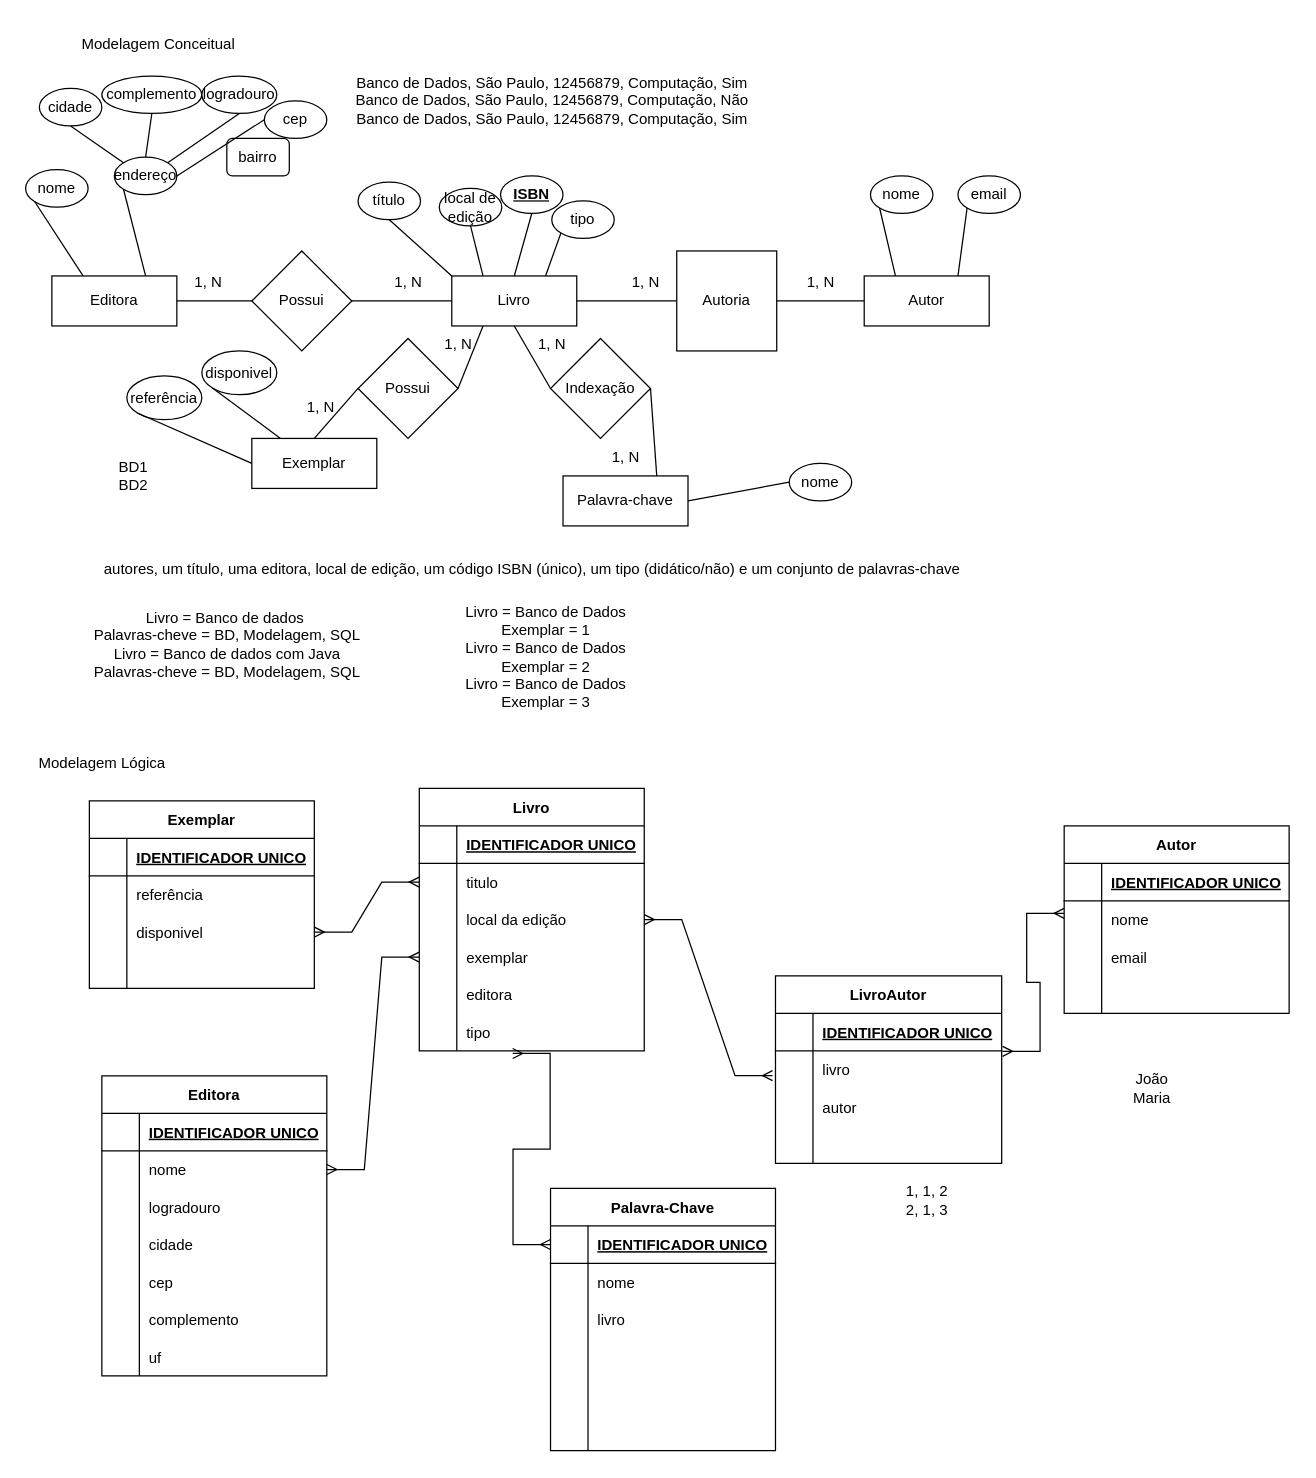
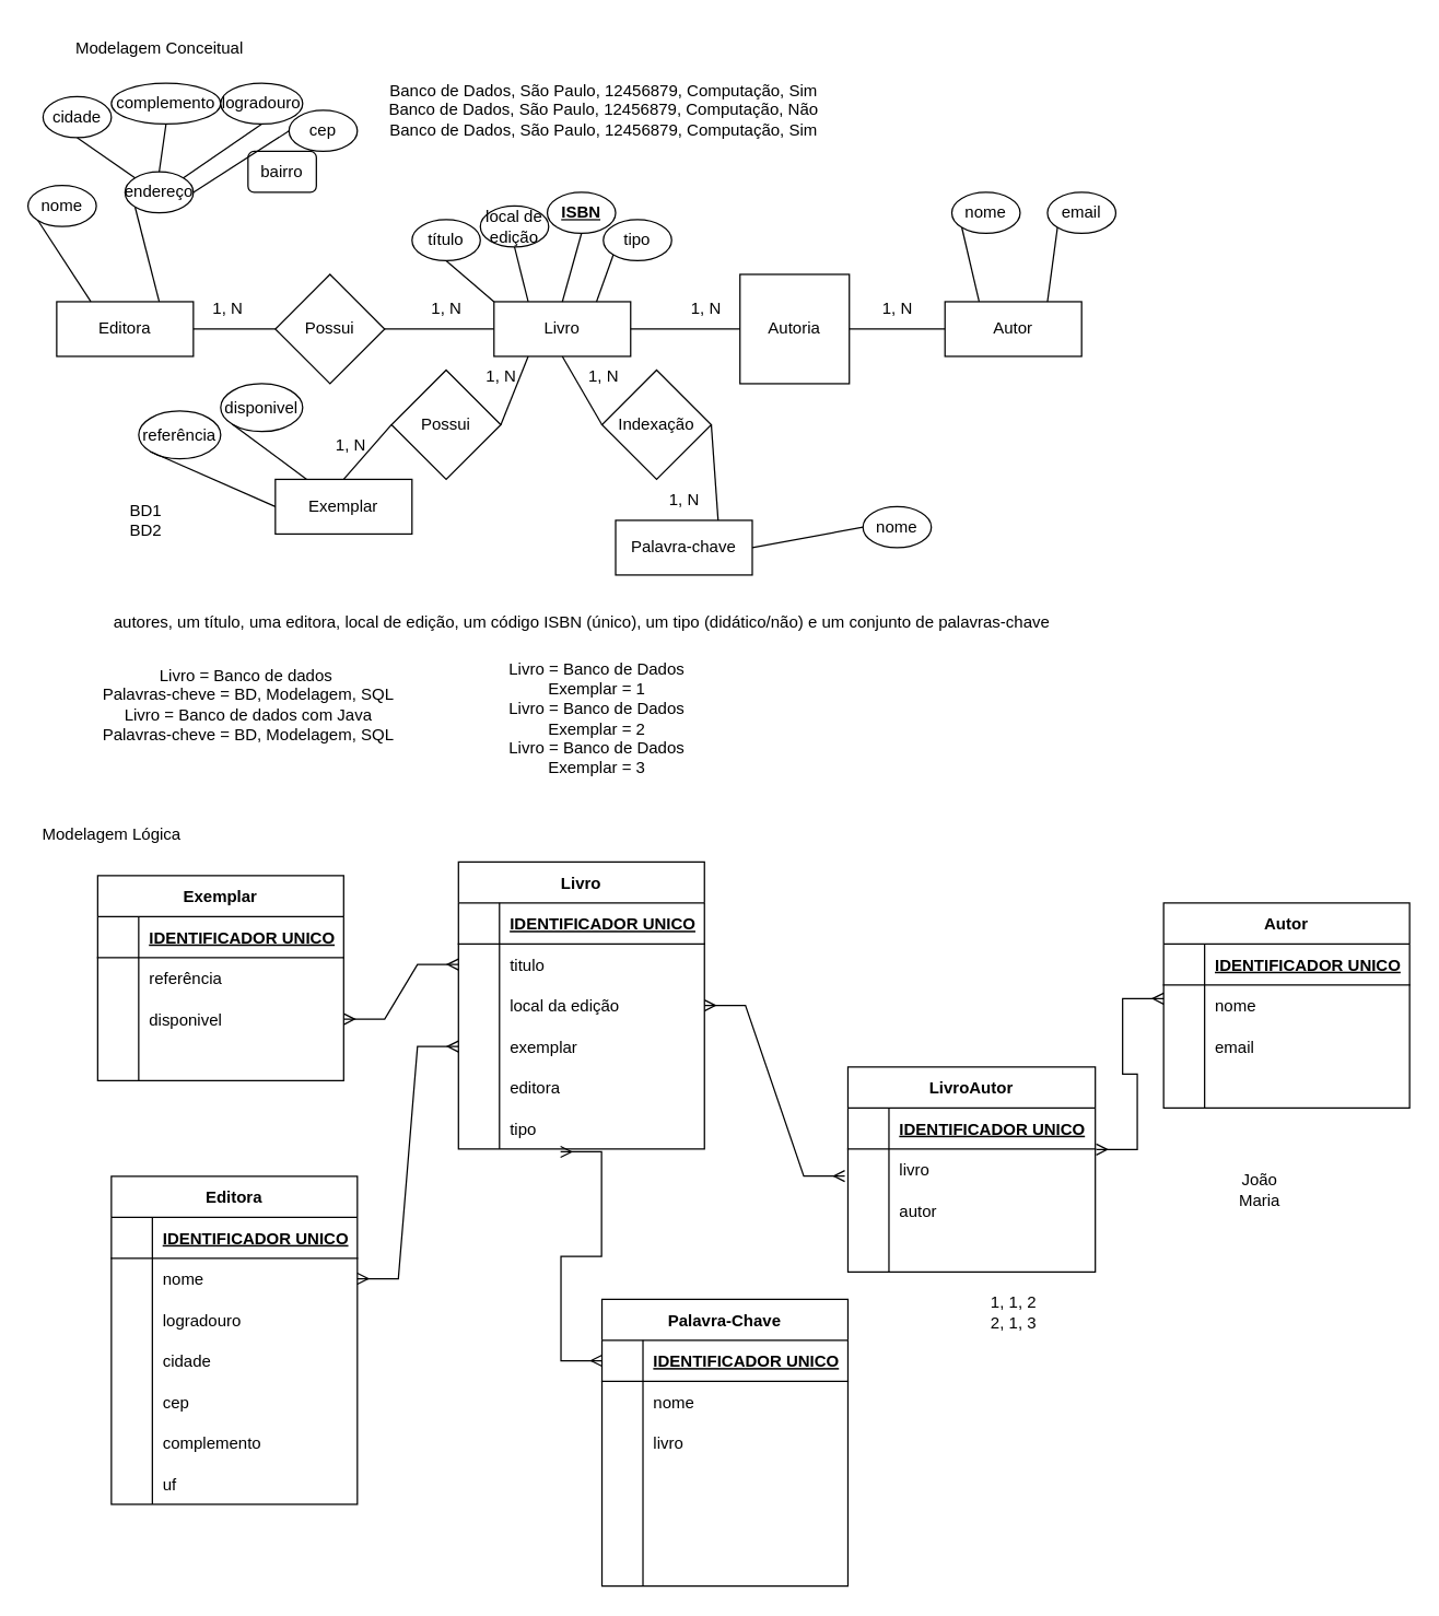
- <mxCell id="63" value="Modelagem Conceitual" style="text;html=1;align=center;verticalAlign=middle;resizable=0;points=[];autosize=1;strokeColor=none;fillColor=none;" vertex="1" parent="1"><mxGeometry x="51" y="20" width="150" height="30" as="geometry" /></mxCell>
+ <mxCell id="63" value="Modelagem Conceitual" style="text;html=1;align=center;verticalAlign=middle;resizable=0;points=[];autosize=1;strokeColor=none;fillColor=none;" vertex="1" parent="1"><mxGeometry x="41" y="20" width="150" height="30" as="geometry" /></mxCell>
- <mxCell id="5" value="título" style="ellipse;whiteSpace=wrap;html=1;" vertex="1" parent="1"><mxGeometry x="286" y="145" width="50" height="30" as="geometry" /></mxCell>
+ <mxCell id="5" value="título" style="ellipse;whiteSpace=wrap;html=1;" vertex="1" parent="1"><mxGeometry x="301" y="160" width="50" height="30" as="geometry" /></mxCell>
